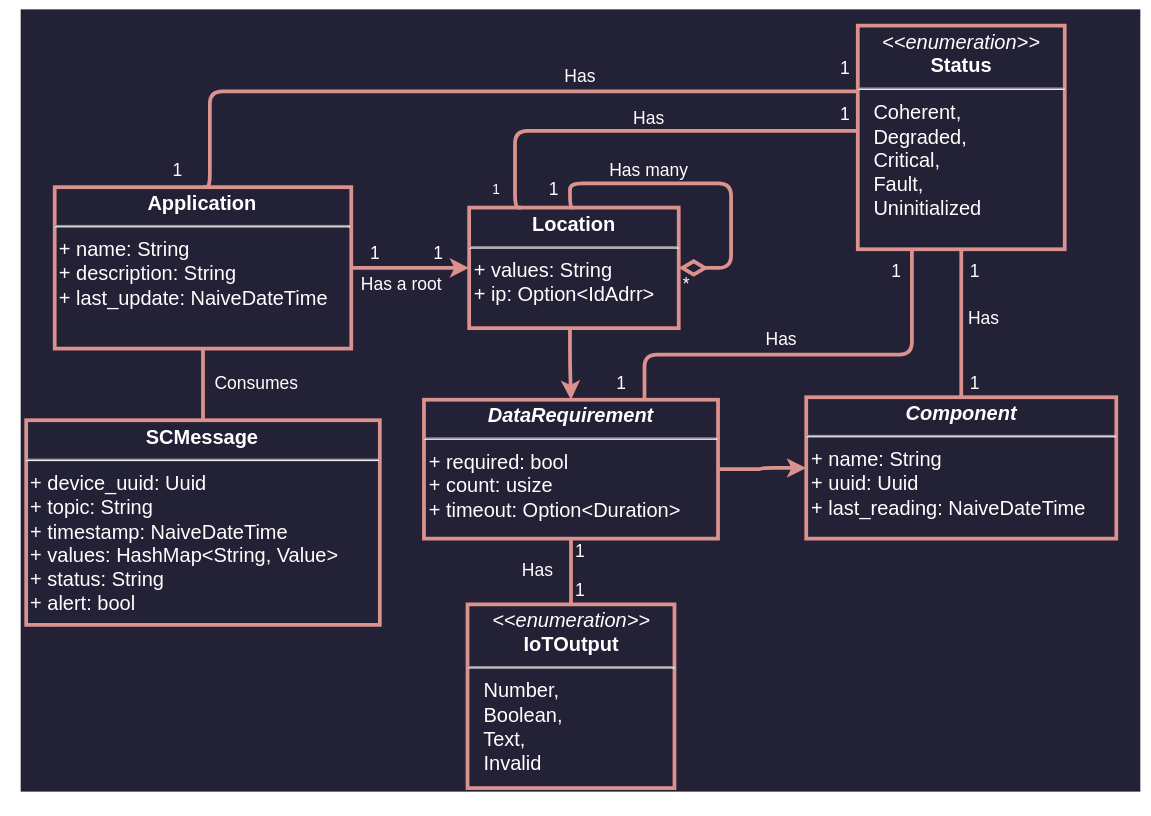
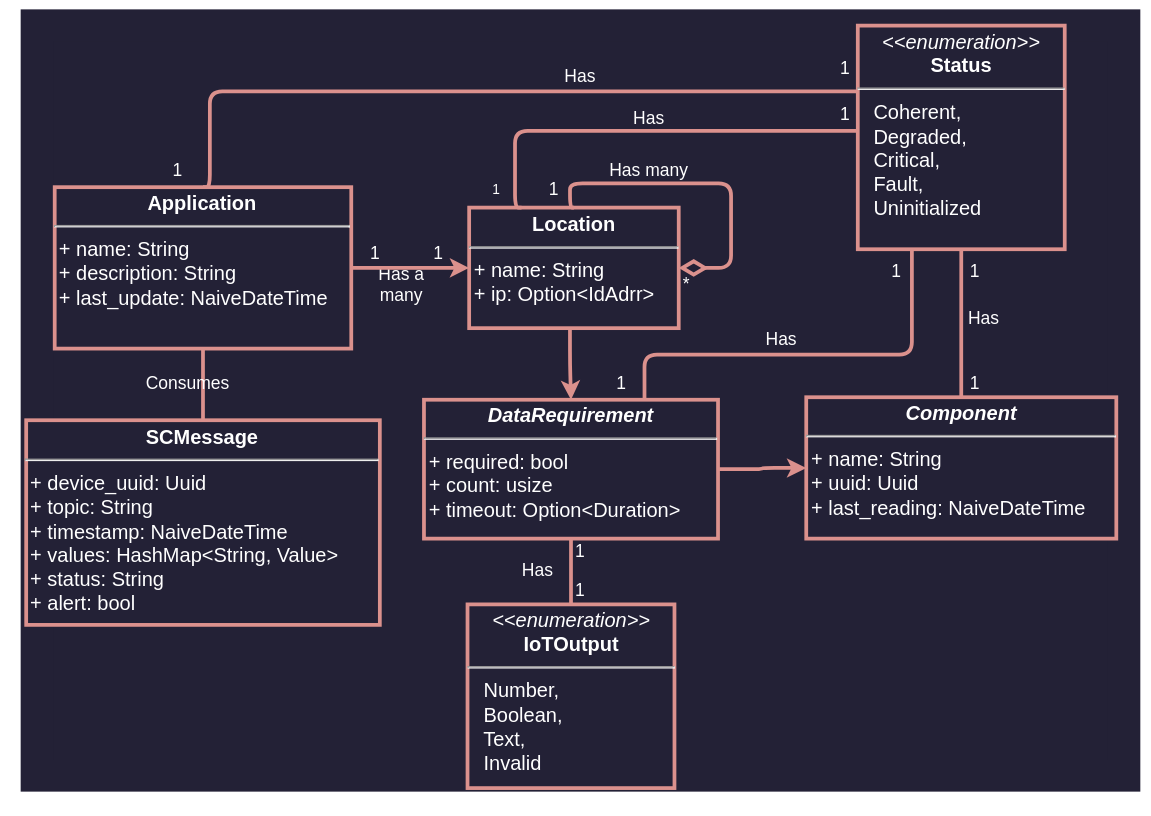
- <mxCell id="18" value="&lt;p style=&quot;margin: 4px 0px 0px; text-align: center; font-size: 16px;&quot;&gt;&lt;b style=&quot;font-size: 16px;&quot;&gt;&lt;font style=&quot;font-size: 16px;&quot;&gt;Location&lt;/font&gt;&lt;/b&gt;&lt;/p&gt;&lt;hr style=&quot;font-size: 16px;&quot;&gt;&lt;p style=&quot;margin: 0px 0px 0px 4px; font-size: 16px;&quot;&gt;&lt;span style=&quot;background-color: initial; font-size: 16px;&quot;&gt;+ values: String&lt;/span&gt;&lt;br style=&quot;font-size: 16px;&quot;&gt;&lt;/p&gt;&lt;p style=&quot;margin: 0px 0px 0px 4px; font-size: 16px;&quot;&gt;&lt;span style=&quot;background-color: initial; font-size: 16px;&quot;&gt;+ ip: Option&amp;lt;IdAdrr&amp;gt;&lt;/span&gt;&lt;/p&gt;&lt;p style=&quot;margin: 0px 0px 0px 4px; font-size: 16px;&quot;&gt;&lt;br style=&quot;font-size: 16px;&quot;&gt;&lt;/p&gt;" style="verticalAlign=top;align=left;overflow=fill;fontSize=16;fontFamily=Helvetica;html=1;whiteSpace=wrap;labelBackgroundColor=none;fillColor=#232136;strokeColor=#DB918D;fontColor=#FFFFFF;strokeWidth=3;" parent="2" vertex="1"><mxGeometry x="345.904" y="145.642" width="167.711" height="96.463" as="geometry" /></mxCell>
+ <mxCell id="18" value="&lt;p style=&quot;margin: 4px 0px 0px; text-align: center; font-size: 16px;&quot;&gt;&lt;b style=&quot;font-size: 16px;&quot;&gt;&lt;font style=&quot;font-size: 16px;&quot;&gt;Location&lt;/font&gt;&lt;/b&gt;&lt;/p&gt;&lt;hr style=&quot;font-size: 16px;&quot;&gt;&lt;p style=&quot;margin: 0px 0px 0px 4px; font-size: 16px;&quot;&gt;&lt;span style=&quot;background-color: initial; font-size: 16px;&quot;&gt;+ name: String&lt;/span&gt;&lt;br style=&quot;font-size: 16px;&quot;&gt;&lt;/p&gt;&lt;p style=&quot;margin: 0px 0px 0px 4px; font-size: 16px;&quot;&gt;&lt;span style=&quot;background-color: initial; font-size: 16px;&quot;&gt;+ ip: Option&amp;lt;IdAdrr&amp;gt;&lt;/span&gt;&lt;/p&gt;&lt;p style=&quot;margin: 0px 0px 0px 4px; font-size: 16px;&quot;&gt;&lt;br style=&quot;font-size: 16px;&quot;&gt;&lt;/p&gt;" style="verticalAlign=top;align=left;overflow=fill;fontSize=16;fontFamily=Helvetica;html=1;whiteSpace=wrap;labelBackgroundColor=none;fillColor=#232136;strokeColor=#DB918D;fontColor=#FFFFFF;strokeWidth=3;" parent="2" vertex="1"><mxGeometry x="345.904" y="145.642" width="167.711" height="96.463" as="geometry" /></mxCell>
- <mxCell id="6" value="&lt;font style=&quot;font-size: 14px;&quot;&gt;Has a root&lt;/font&gt;" style="text;html=1;strokeColor=none;fillColor=none;align=center;verticalAlign=middle;whiteSpace=wrap;rounded=0;fontSize=14;fontFamily=Helvetica;fontColor=#FFFFFF;" parent="2" vertex="1"><mxGeometry x="253.52" y="189.469" width="76.439" height="35.446" as="geometry" /></mxCell>
+ <mxCell id="6" value="&lt;font style=&quot;font-size: 14px;&quot;&gt;Has a many&lt;/font&gt;" style="text;html=1;strokeColor=none;fillColor=none;align=center;verticalAlign=middle;whiteSpace=wrap;rounded=0;fontSize=14;fontFamily=Helvetica;fontColor=#FFFFFF;" parent="2" vertex="1"><mxGeometry x="253.52" y="189.469" width="76.439" height="35.446" as="geometry" /></mxCell>
- <mxCell id="24" value="&lt;font style=&quot;font-size: 14px;&quot;&gt;Consumes&lt;/font&gt;" style="text;html=1;strokeColor=none;fillColor=none;align=center;verticalAlign=middle;whiteSpace=wrap;rounded=0;fontSize=14;fontFamily=Helvetica;fontColor=#FFFFFF;" parent="2" vertex="1"><mxGeometry x="138.353" y="268.673" width="76.439" height="35.446" as="geometry" /></mxCell>
+ <mxCell id="24" value="&lt;font style=&quot;font-size: 14px;&quot;&gt;Consumes&lt;/font&gt;" style="text;html=1;strokeColor=none;fillColor=none;align=center;verticalAlign=middle;whiteSpace=wrap;rounded=0;fontSize=14;fontFamily=Helvetica;fontColor=#FFFFFF;" parent="2" vertex="1"><mxGeometry x="83.353" y="268.673" width="76.439" height="35.446" as="geometry" /></mxCell>
